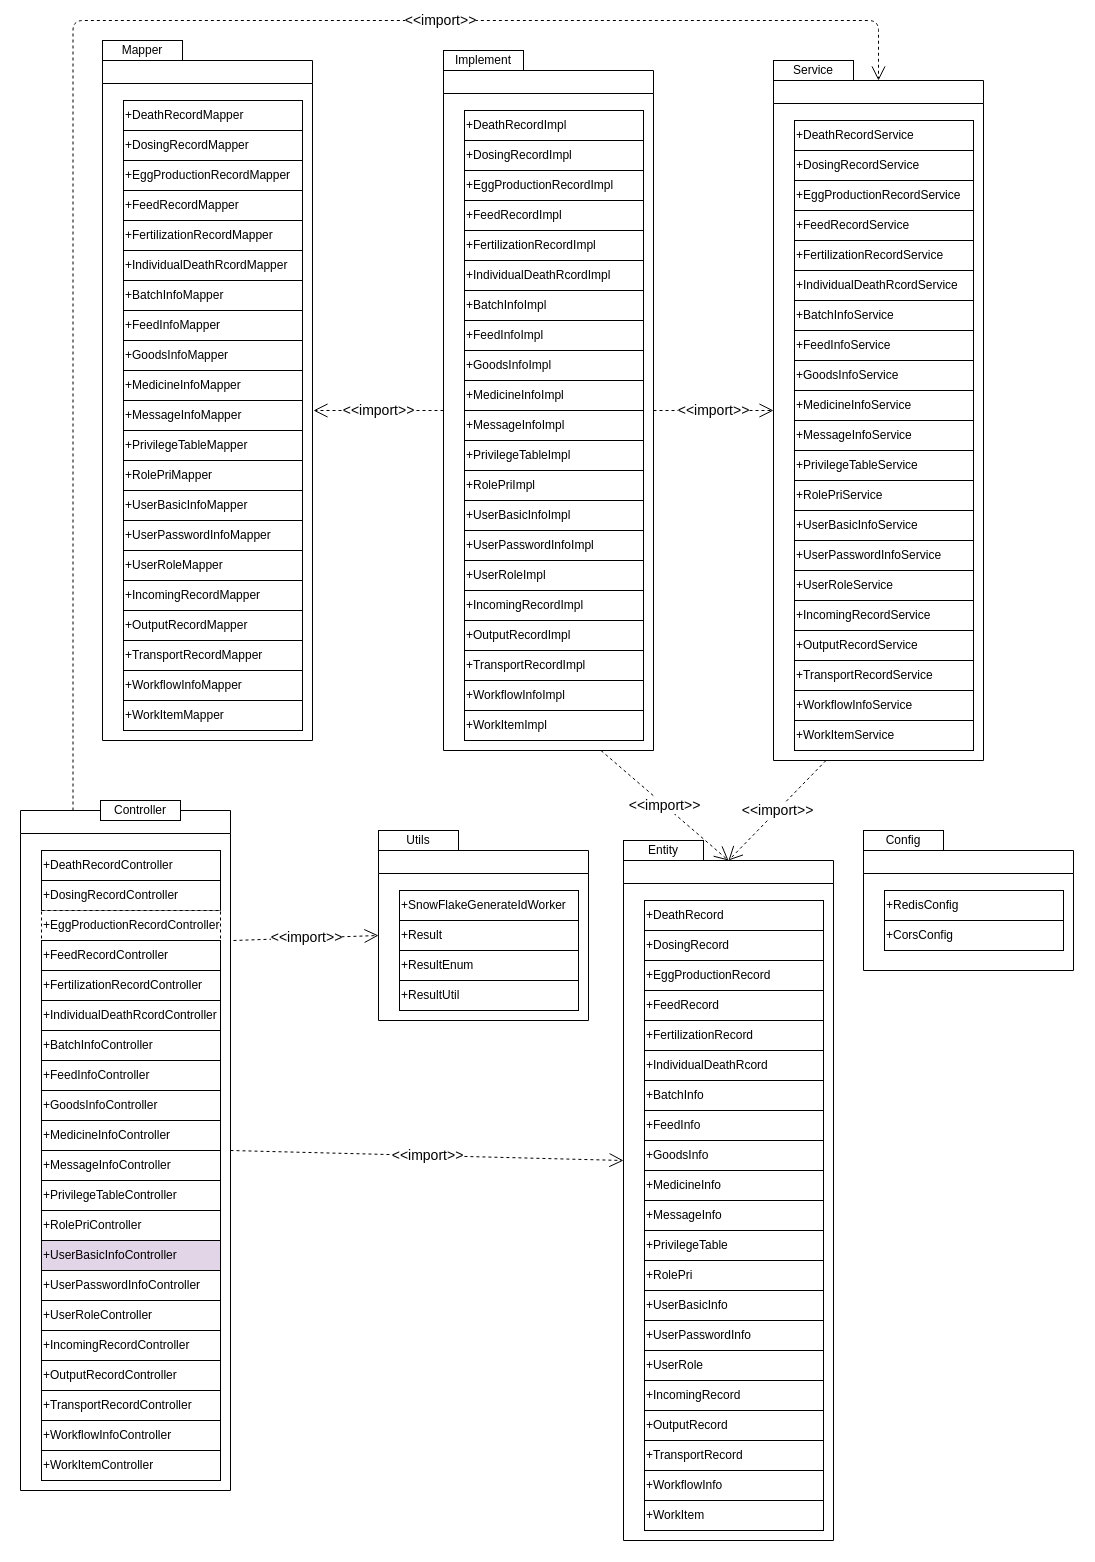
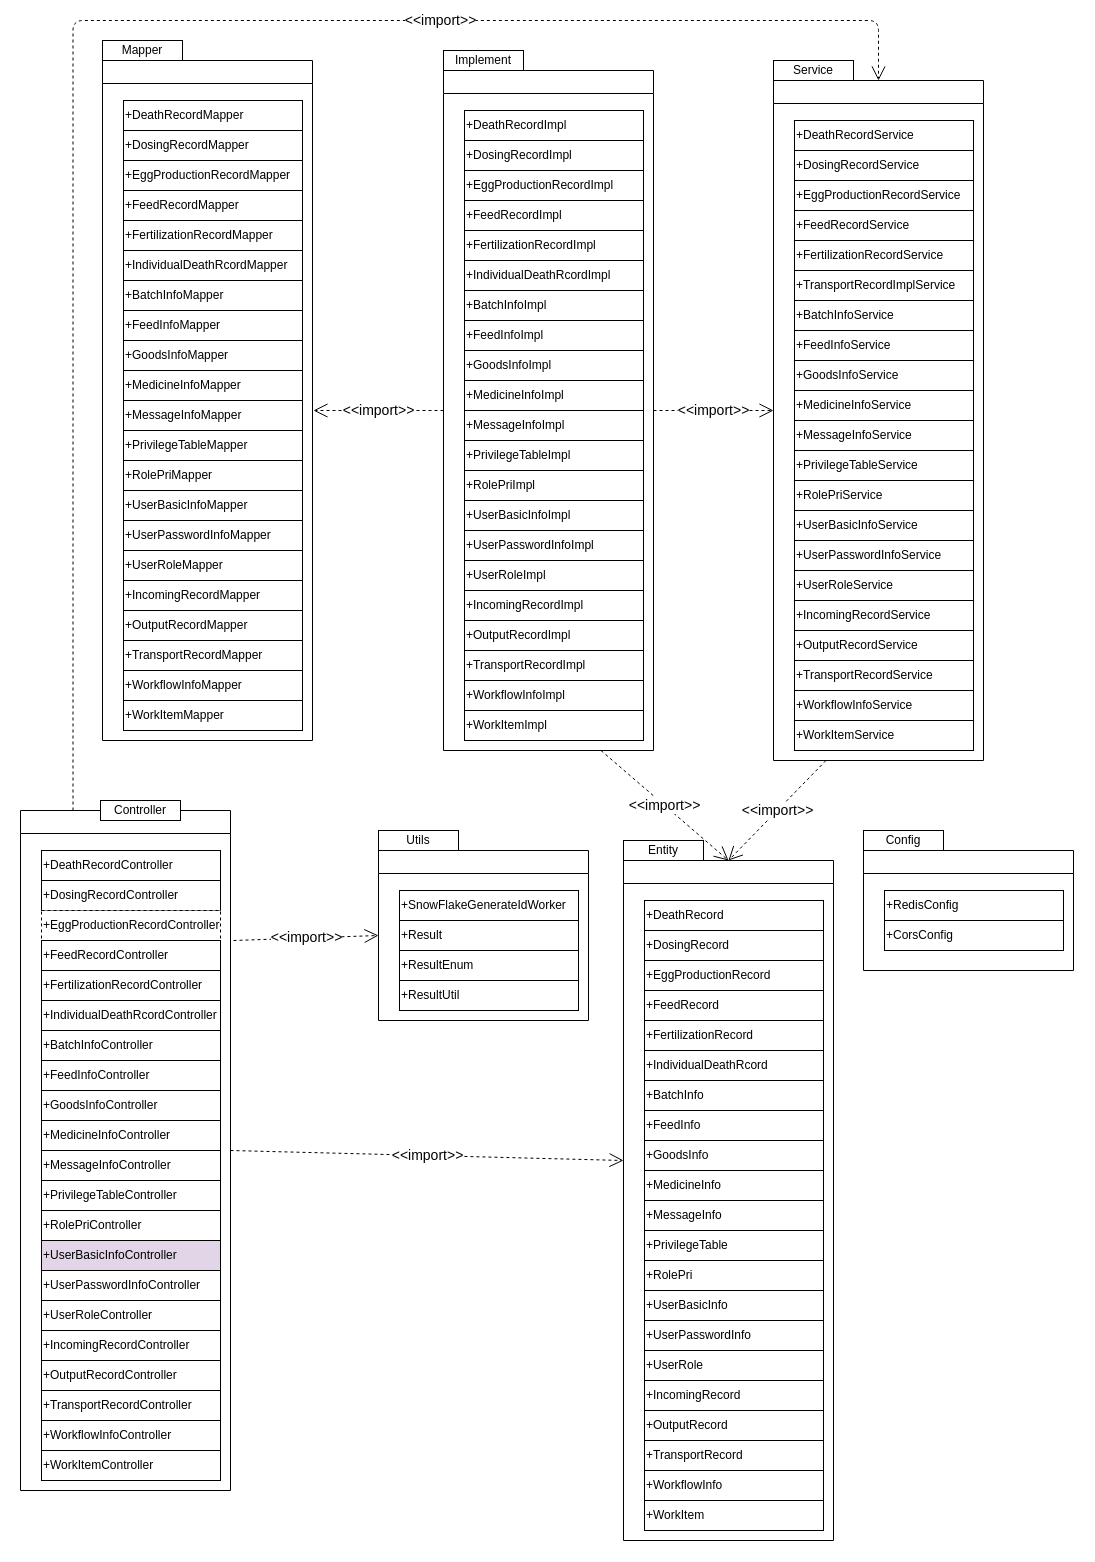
- <mxCell id="77" value="+IndividualDeathRcord&lt;span style=&quot;text-align: center;&quot;&gt;Service&lt;/span&gt;" style="rounded=0;whiteSpace=wrap;html=1;align=left;" vertex="1" parent="71"><mxGeometry x="21" y="190" width="179" height="30" as="geometry" /></mxCell>
+ <mxCell id="77" value="+TransportRecordImpl&lt;span style=&quot;text-align: center;&quot;&gt;Service&lt;/span&gt;" style="rounded=0;whiteSpace=wrap;html=1;align=left;" vertex="1" parent="71"><mxGeometry x="21" y="190" width="179" height="30" as="geometry" /></mxCell>
